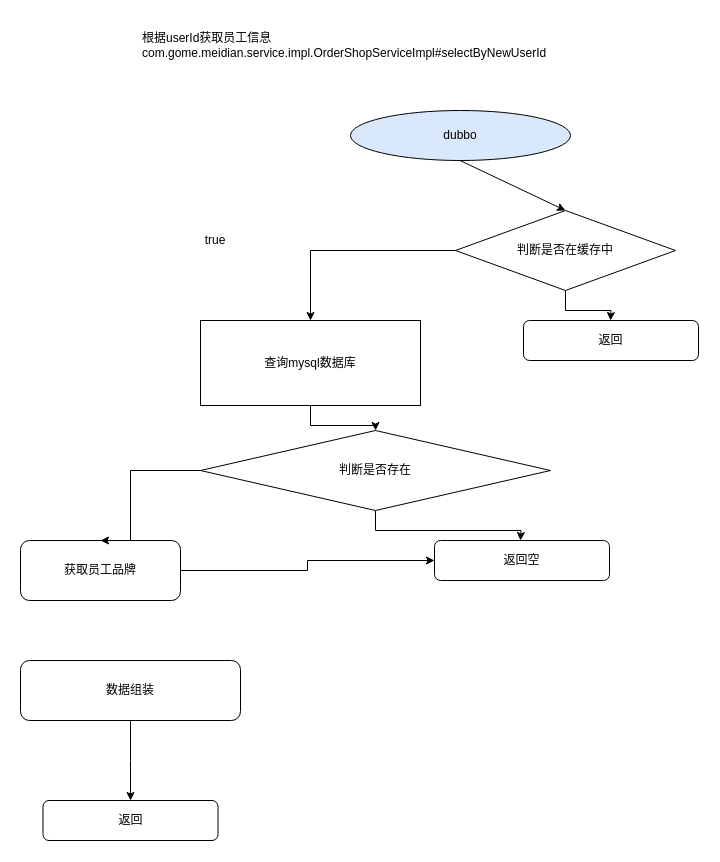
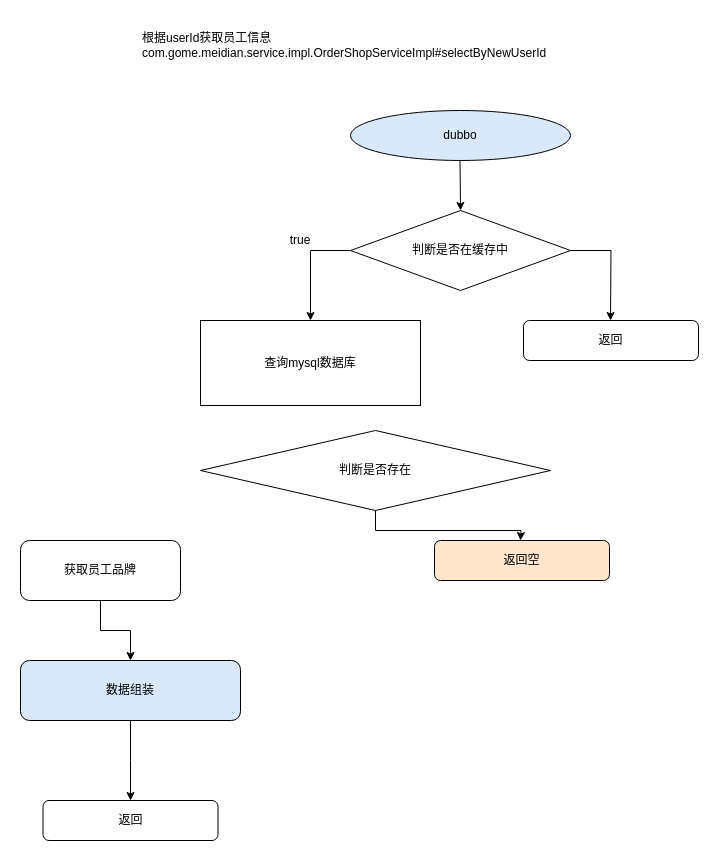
- <mxCell id="17" value="true" style="text;html=1;strokeColor=none;fillColor=none;align=center;verticalAlign=middle;whiteSpace=wrap;rounded=0;" vertex="1" parent="1"><mxGeometry x="195" y="230" width="40" height="20" as="geometry" /></mxCell>
+ <mxCell id="17" value="true" style="text;html=1;strokeColor=none;fillColor=none;align=center;verticalAlign=middle;whiteSpace=wrap;rounded=0;" vertex="1" parent="1"><mxGeometry x="280" y="230" width="40" height="20" as="geometry" /></mxCell>
- <mxCell id="11" value="判断是否在缓存中" style="rhombus;whiteSpace=wrap;html=1;" parent="1" vertex="1"><mxGeometry x="455" y="210" width="220" height="80" as="geometry" /></mxCell>
+ <mxCell id="11" value="判断是否在缓存中" style="rhombus;whiteSpace=wrap;html=1;" parent="1" vertex="1"><mxGeometry x="350" y="210" width="220" height="80" as="geometry" /></mxCell>
- <mxCell id="12" style="edgeStyle=orthogonalEdgeStyle;rounded=0;orthogonalLoop=1;jettySize=auto;html=1;exitX=0.5;exitY=1;exitDx=0;exitDy=0;entryX=0.5;entryY=0;entryDx=0;entryDy=0;" parent="1" source="13" target="16" edge="1"><mxGeometry relative="1" as="geometry" /></mxCell>
- <mxCell id="14" style="edgeStyle=orthogonalEdgeStyle;rounded=0;orthogonalLoop=1;jettySize=auto;html=1;entryX=0.5;entryY=0;entryDx=0;entryDy=0;" edge="1" parent="1" source="16" target="5"><mxGeometry relative="1" as="geometry"><mxPoint x="140" y="550" as="targetPoint" /><Array as="points"><mxPoint x="130" y="470" /></Array></mxGeometry></mxCell>
- <mxCell id="20" value="返回空" style="rounded=1;whiteSpace=wrap;html=1;" vertex="1" parent="1"><mxGeometry x="434" y="540" width="175" height="40" as="geometry" /></mxCell>
+ <mxCell id="20" value="返回空" style="rounded=1;whiteSpace=wrap;html=1;fillColor=#ffe6cc;" vertex="1" parent="1"><mxGeometry x="434" y="540" width="175" height="40" as="geometry" /></mxCell>
- <mxCell id="4" value="" style="edgeStyle=orthogonalEdgeStyle;rounded=0;orthogonalLoop=1;jettySize=auto;html=1;" parent="1" source="5" target="20" edge="1"><mxGeometry relative="1" as="geometry" /></mxCell>
+ <mxCell id="4" value="" style="edgeStyle=orthogonalEdgeStyle;rounded=0;orthogonalLoop=1;jettySize=auto;html=1;" parent="1" source="5" target="7" edge="1"><mxGeometry relative="1" as="geometry" /></mxCell>
- <mxCell id="7" value="数据组装" style="rounded=1;whiteSpace=wrap;html=1;" parent="1" vertex="1"><mxGeometry x="20" y="660" width="220" height="60" as="geometry" /></mxCell>
+ <mxCell id="7" value="数据组装" style="rounded=1;whiteSpace=wrap;html=1;fillColor=#dae8fc;" parent="1" vertex="1"><mxGeometry x="20" y="660" width="220" height="60" as="geometry" /></mxCell>
